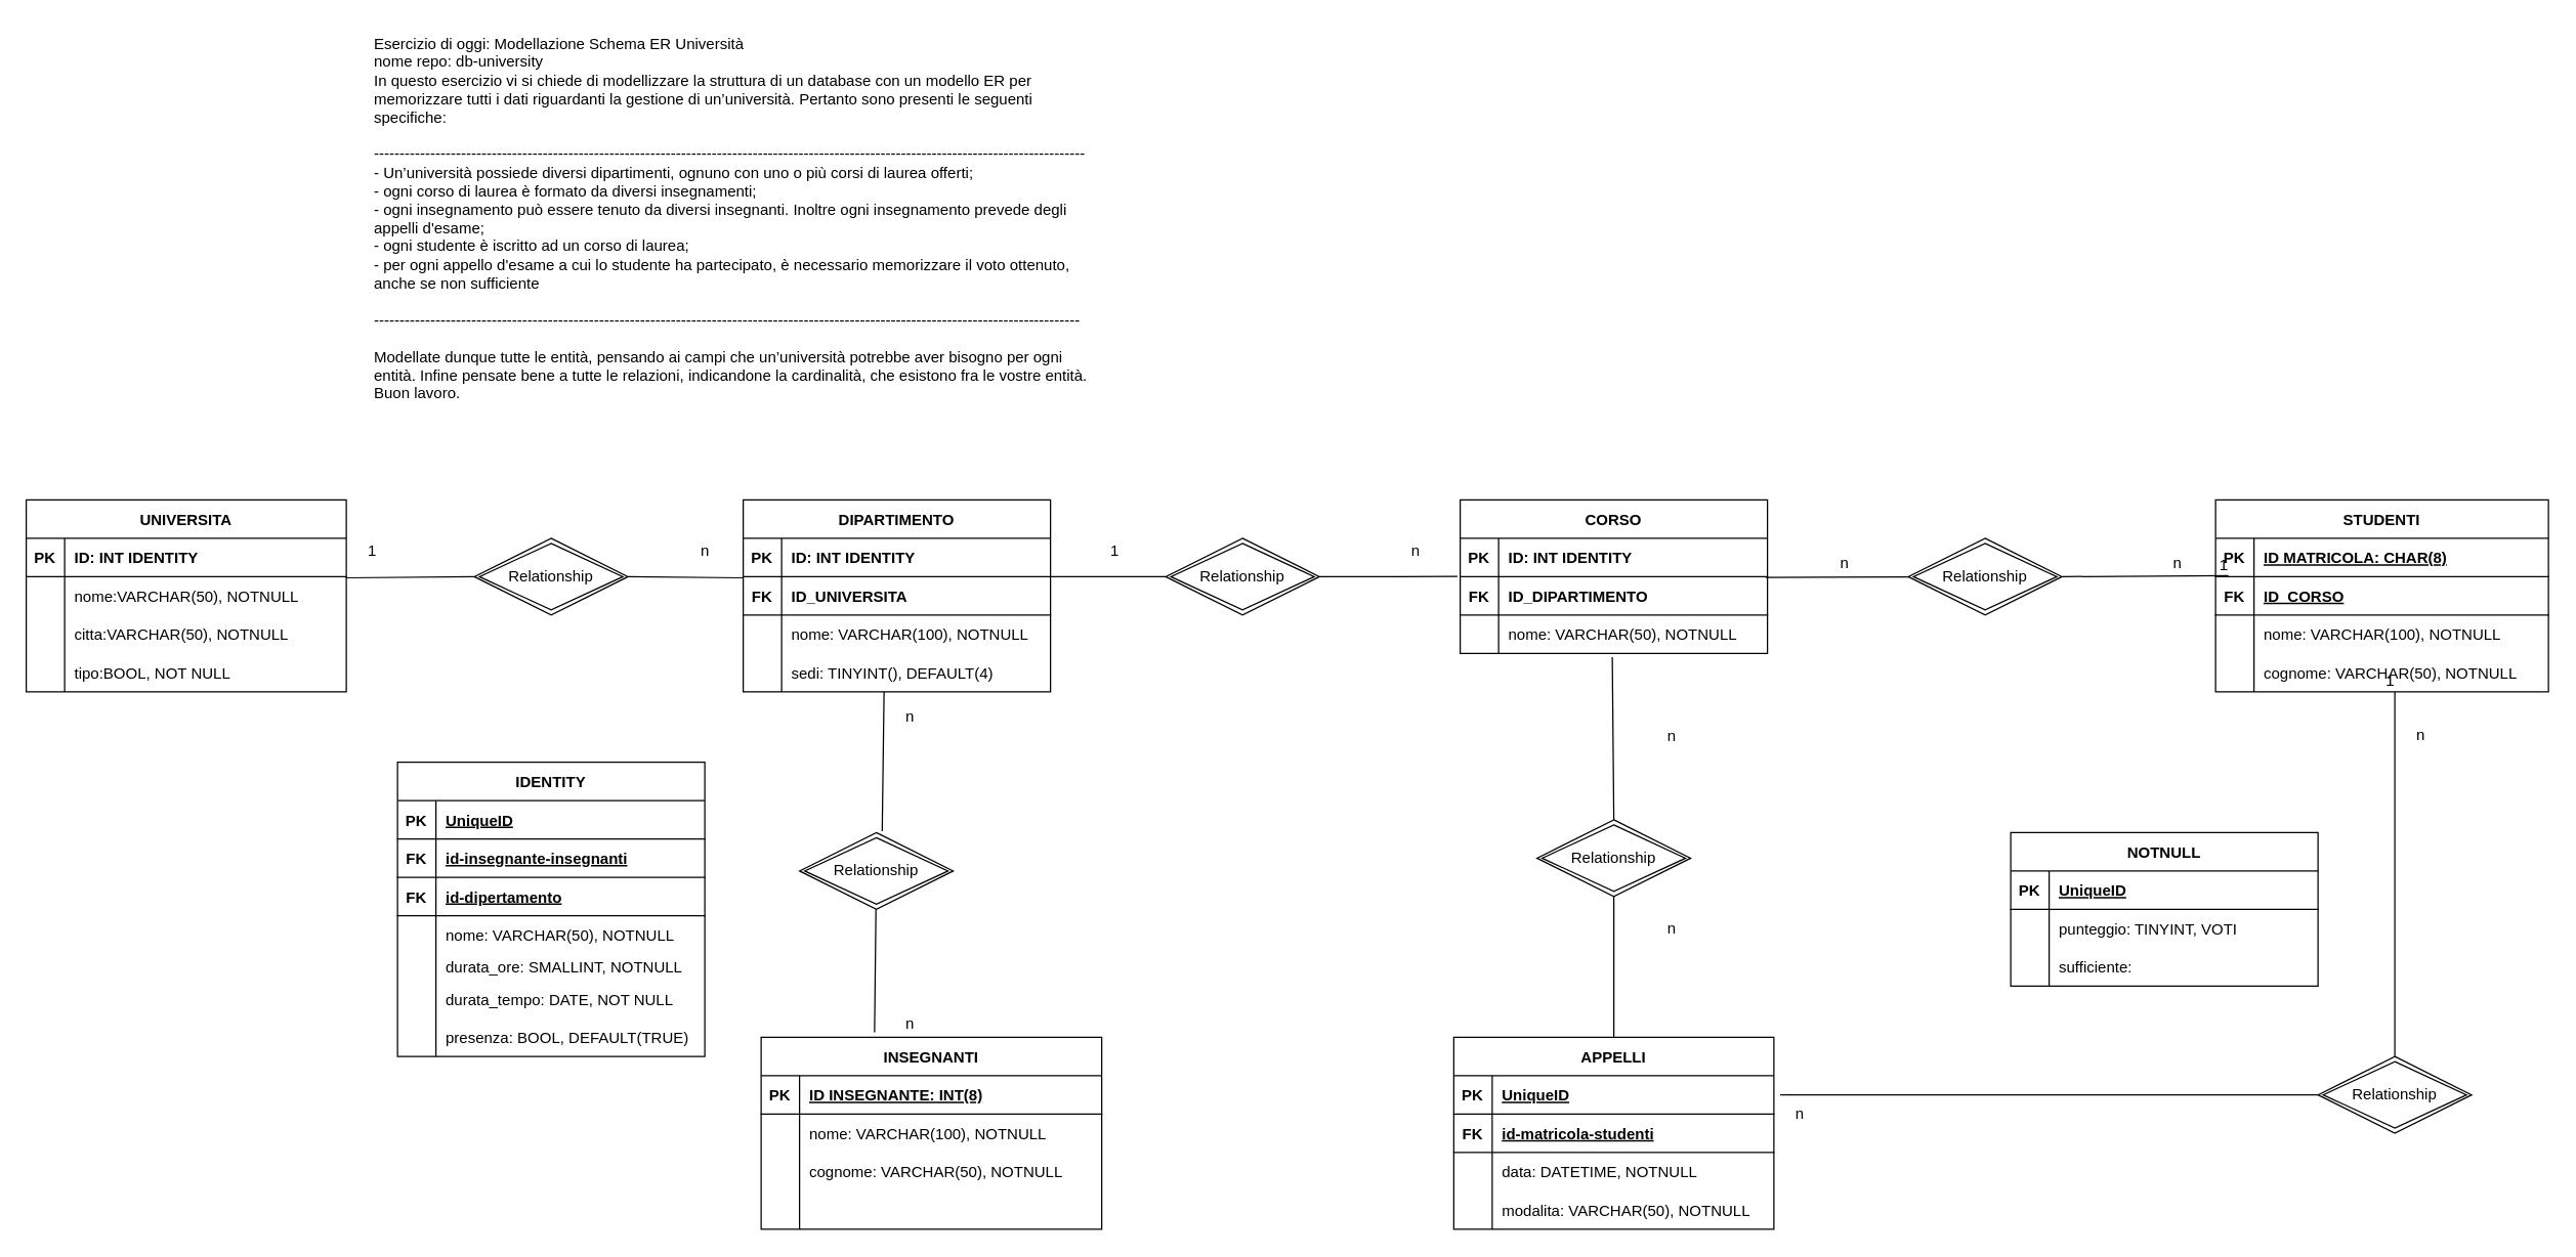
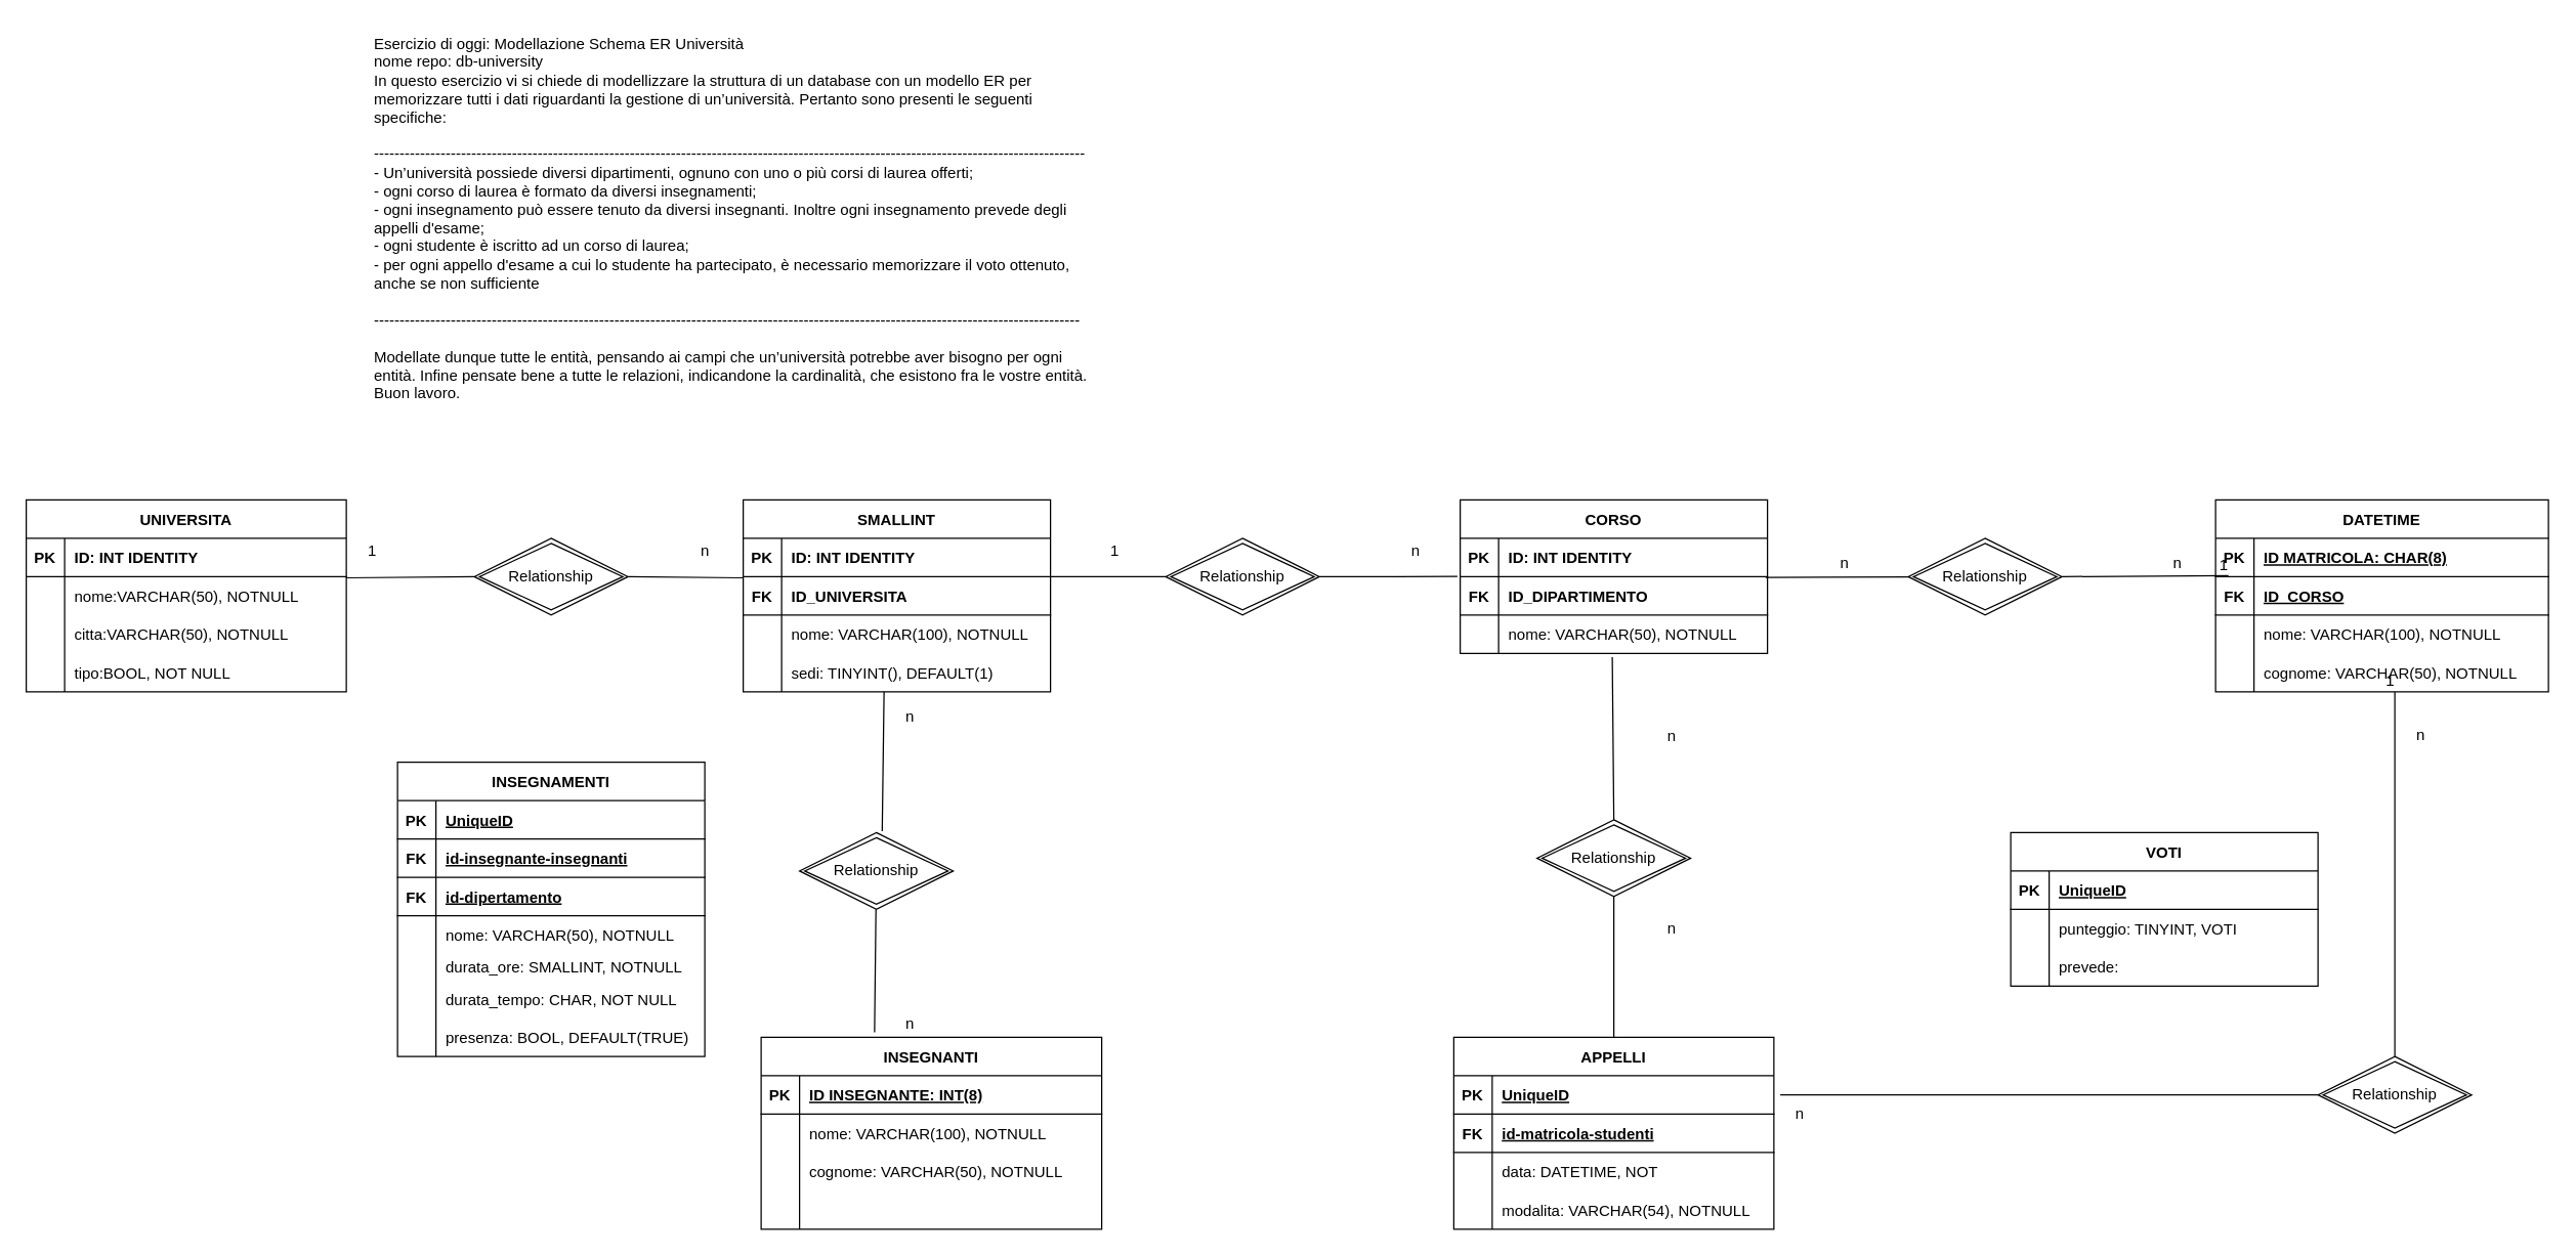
- <mxCell id="16" value="DIPARTIMENTO" style="shape=table;startSize=30;container=1;collapsible=1;childLayout=tableLayout;fixedRows=1;rowLines=0;fontStyle=1;align=center;resizeLast=1;movable=1;resizable=1;rotatable=1;deletable=1;editable=1;connectable=1;" parent="1" vertex="1"><mxGeometry x="580" y="390" width="240" height="150" as="geometry" /></mxCell>
+ <mxCell id="16" value="SMALLINT" style="shape=table;startSize=30;container=1;collapsible=1;childLayout=tableLayout;fixedRows=1;rowLines=0;fontStyle=1;align=center;resizeLast=1;movable=1;resizable=1;rotatable=1;deletable=1;editable=1;connectable=1;" parent="1" vertex="1"><mxGeometry x="580" y="390" width="240" height="150" as="geometry" /></mxCell>
- <mxCell id="74" value="STUDENTI" style="shape=table;startSize=30;container=1;collapsible=1;childLayout=tableLayout;fixedRows=1;rowLines=0;fontStyle=1;align=center;resizeLast=1;movable=1;resizable=1;rotatable=1;deletable=1;editable=1;connectable=1;" parent="1" vertex="1"><mxGeometry x="1730" y="390" width="260" height="150" as="geometry" /></mxCell>
+ <mxCell id="74" value="DATETIME" style="shape=table;startSize=30;container=1;collapsible=1;childLayout=tableLayout;fixedRows=1;rowLines=0;fontStyle=1;align=center;resizeLast=1;movable=1;resizable=1;rotatable=1;deletable=1;editable=1;connectable=1;" parent="1" vertex="1"><mxGeometry x="1730" y="390" width="260" height="150" as="geometry" /></mxCell>
- <mxCell id="28" value="sedi: TINYINT(), DEFAULT(4)" style="shape=partialRectangle;connectable=1;fillColor=none;top=0;left=0;bottom=0;right=0;align=left;spacingLeft=6;overflow=hidden;movable=1;resizable=1;rotatable=1;deletable=1;editable=1;" parent="26" vertex="1"><mxGeometry x="30" width="210" height="30" as="geometry"><mxRectangle width="210" height="30" as="alternateBounds" /></mxGeometry></mxCell>
+ <mxCell id="28" value="sedi: TINYINT(), DEFAULT(1)" style="shape=partialRectangle;connectable=1;fillColor=none;top=0;left=0;bottom=0;right=0;align=left;spacingLeft=6;overflow=hidden;movable=1;resizable=1;rotatable=1;deletable=1;editable=1;" parent="26" vertex="1"><mxGeometry x="30" width="210" height="30" as="geometry"><mxRectangle width="210" height="30" as="alternateBounds" /></mxGeometry></mxCell>
- <mxCell id="39" value="IDENTITY" style="shape=table;startSize=30;container=1;collapsible=1;childLayout=tableLayout;fixedRows=1;rowLines=0;fontStyle=1;align=center;resizeLast=1;movable=1;resizable=1;rotatable=1;deletable=1;editable=1;connectable=1;" parent="1" vertex="1"><mxGeometry x="310" y="595" width="240" height="230" as="geometry" /></mxCell>
+ <mxCell id="39" value="INSEGNAMENTI" style="shape=table;startSize=30;container=1;collapsible=1;childLayout=tableLayout;fixedRows=1;rowLines=0;fontStyle=1;align=center;resizeLast=1;movable=1;resizable=1;rotatable=1;deletable=1;editable=1;connectable=1;" parent="1" vertex="1"><mxGeometry x="310" y="595" width="240" height="230" as="geometry" /></mxCell>
- <mxCell id="100" value="NOTNULL" style="shape=table;startSize=30;container=1;collapsible=1;childLayout=tableLayout;fixedRows=1;rowLines=0;fontStyle=1;align=center;resizeLast=1;movable=1;resizable=1;rotatable=1;deletable=1;editable=1;connectable=1;" parent="1" vertex="1"><mxGeometry x="1570" y="650" width="240" height="120" as="geometry" /></mxCell>
+ <mxCell id="100" value="VOTI" style="shape=table;startSize=30;container=1;collapsible=1;childLayout=tableLayout;fixedRows=1;rowLines=0;fontStyle=1;align=center;resizeLast=1;movable=1;resizable=1;rotatable=1;deletable=1;editable=1;connectable=1;" parent="1" vertex="1"><mxGeometry x="1570" y="650" width="240" height="120" as="geometry" /></mxCell>
- <mxCell id="109" value="sufficiente:" style="shape=partialRectangle;connectable=1;fillColor=none;top=0;left=0;bottom=0;right=0;align=left;spacingLeft=6;overflow=hidden;movable=1;resizable=1;rotatable=1;deletable=1;editable=1;" parent="107" vertex="1"><mxGeometry x="30" width="210" height="30" as="geometry"><mxRectangle width="210" height="30" as="alternateBounds" /></mxGeometry></mxCell>
+ <mxCell id="109" value="prevede:" style="shape=partialRectangle;connectable=1;fillColor=none;top=0;left=0;bottom=0;right=0;align=left;spacingLeft=6;overflow=hidden;movable=1;resizable=1;rotatable=1;deletable=1;editable=1;" parent="107" vertex="1"><mxGeometry x="30" width="210" height="30" as="geometry"><mxRectangle width="210" height="30" as="alternateBounds" /></mxGeometry></mxCell>
- <mxCell id="57" value="durata_tempo: DATE, NOT NULL" style="shape=partialRectangle;connectable=1;fillColor=none;top=0;left=0;bottom=0;right=0;align=left;spacingLeft=6;overflow=hidden;movable=1;resizable=1;rotatable=1;deletable=1;editable=1;" parent="55" vertex="1"><mxGeometry x="30" width="210" height="30" as="geometry"><mxRectangle width="210" height="30" as="alternateBounds" /></mxGeometry></mxCell>
+ <mxCell id="57" value="durata_tempo: CHAR, NOT NULL" style="shape=partialRectangle;connectable=1;fillColor=none;top=0;left=0;bottom=0;right=0;align=left;spacingLeft=6;overflow=hidden;movable=1;resizable=1;rotatable=1;deletable=1;editable=1;" parent="55" vertex="1"><mxGeometry x="30" width="210" height="30" as="geometry"><mxRectangle width="210" height="30" as="alternateBounds" /></mxGeometry></mxCell>
- <mxCell id="70" value="data: DATETIME, NOTNULL" style="shape=partialRectangle;connectable=1;fillColor=none;top=0;left=0;bottom=0;right=0;align=left;spacingLeft=6;overflow=hidden;movable=1;resizable=1;rotatable=1;deletable=1;editable=1;" parent="68" vertex="1"><mxGeometry x="30" width="220" height="30" as="geometry"><mxRectangle width="220" height="30" as="alternateBounds" /></mxGeometry></mxCell>
+ <mxCell id="70" value="data: DATETIME, NOT" style="shape=partialRectangle;connectable=1;fillColor=none;top=0;left=0;bottom=0;right=0;align=left;spacingLeft=6;overflow=hidden;movable=1;resizable=1;rotatable=1;deletable=1;editable=1;" parent="68" vertex="1"><mxGeometry x="30" width="220" height="30" as="geometry"><mxRectangle width="220" height="30" as="alternateBounds" /></mxGeometry></mxCell>
- <mxCell id="73" value="modalita: VARCHAR(50), NOTNULL" style="shape=partialRectangle;connectable=1;fillColor=none;top=0;left=0;bottom=0;right=0;align=left;spacingLeft=6;overflow=hidden;movable=1;resizable=1;rotatable=1;deletable=1;editable=1;" parent="71" vertex="1"><mxGeometry x="30" width="220" height="30" as="geometry"><mxRectangle width="220" height="30" as="alternateBounds" /></mxGeometry></mxCell>
+ <mxCell id="73" value="modalita: VARCHAR(54), NOTNULL" style="shape=partialRectangle;connectable=1;fillColor=none;top=0;left=0;bottom=0;right=0;align=left;spacingLeft=6;overflow=hidden;movable=1;resizable=1;rotatable=1;deletable=1;editable=1;" parent="71" vertex="1"><mxGeometry x="30" width="220" height="30" as="geometry"><mxRectangle width="220" height="30" as="alternateBounds" /></mxGeometry></mxCell>
